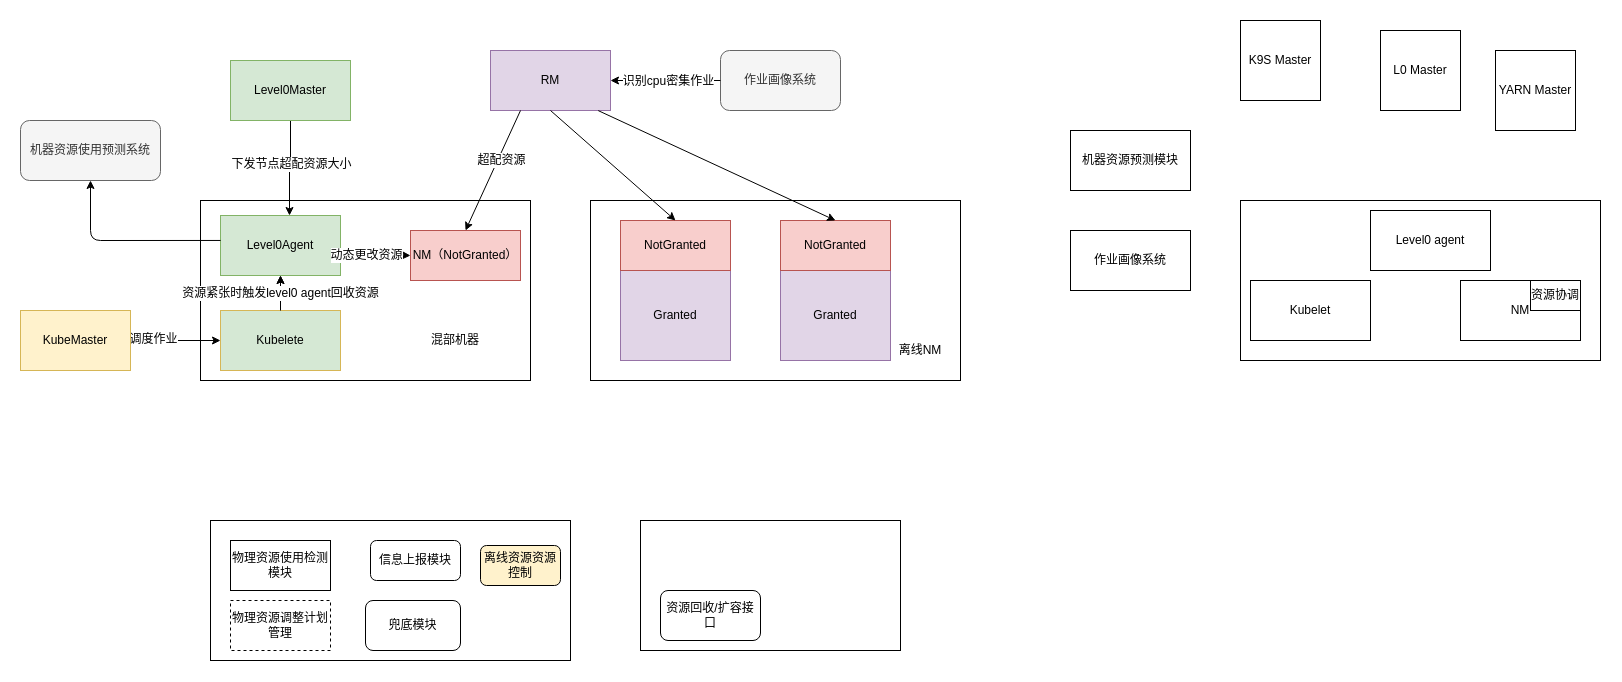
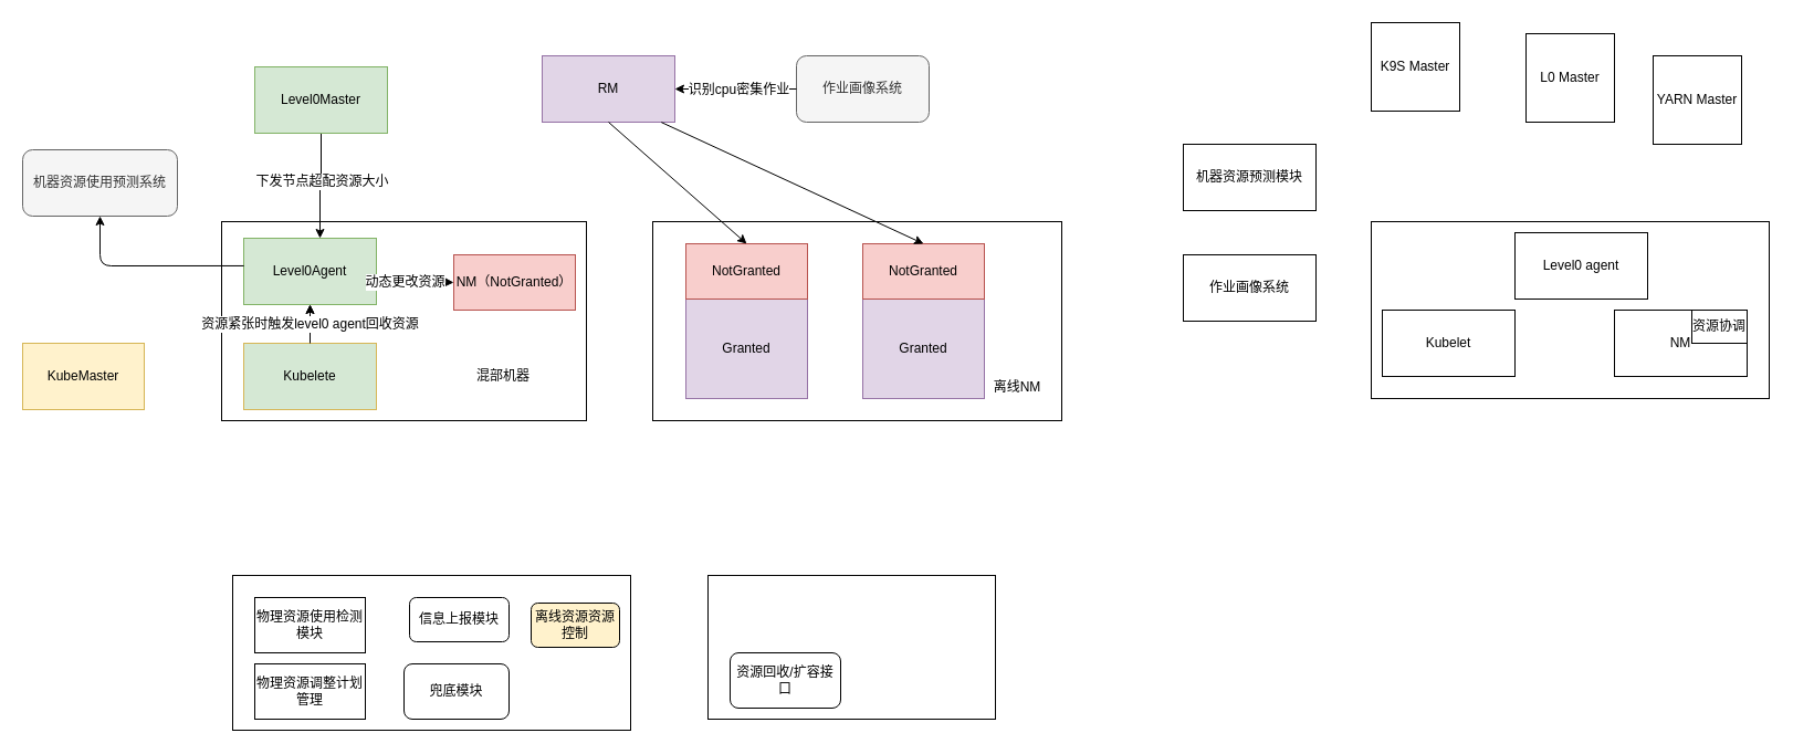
- <mxCell id="45" value="机器资源使用预测系统" style="rounded=1;whiteSpace=wrap;html=1;fillColor=#f5f5f5;strokeColor=#666666;fontColor=#333333;" parent="1" vertex="1"><mxGeometry x="20" y="120" width="140" height="60" as="geometry" /></mxCell>
+ <mxCell id="45" value="机器资源使用预测系统" style="rounded=1;whiteSpace=wrap;html=1;fillColor=#f5f5f5;strokeColor=#666666;fontColor=#333333;" parent="1" vertex="1"><mxGeometry x="20" y="135" width="140" height="60" as="geometry" /></mxCell>
- <mxCell id="29" value="" style="endArrow=classic;html=1;exitX=0.25;exitY=1;exitDx=0;exitDy=0;entryX=0.5;entryY=0;entryDx=0;entryDy=0;" parent="1" source="14" target="19" edge="1"><mxGeometry width="50" height="50" relative="1" as="geometry"><mxPoint x="450" y="190" as="sourcePoint" /><mxPoint x="500" y="140" as="targetPoint" /></mxGeometry></mxCell>
- <mxCell id="30" value="超配资源" style="text;html=1;align=center;verticalAlign=middle;resizable=0;points=[];labelBackgroundColor=#ffffff;" parent="29" vertex="1" connectable="0"><mxGeometry x="-0.191" y="4" relative="1" as="geometry"><mxPoint x="-1" as="offset" /></mxGeometry></mxCell>
- <mxCell id="26" style="edgeStyle=orthogonalEdgeStyle;rounded=0;orthogonalLoop=1;jettySize=auto;html=1;entryX=0;entryY=0.5;entryDx=0;entryDy=0;" parent="1" source="28" target="21" edge="1"><mxGeometry relative="1" as="geometry" /></mxCell>
- <mxCell id="27" value="调度作业" style="text;html=1;align=center;verticalAlign=middle;resizable=0;points=[];labelBackgroundColor=#ffffff;" parent="26" vertex="1" connectable="0"><mxGeometry x="-0.514" y="2" relative="1" as="geometry"><mxPoint as="offset" /></mxGeometry></mxCell>
- <mxCell id="38" value="物理资源调整计划管理" style="rounded=0;whiteSpace=wrap;html=1;dashed=1;" parent="1" vertex="1"><mxGeometry x="230" y="600" width="100" height="50" as="geometry" /></mxCell>
+ <mxCell id="38" value="物理资源调整计划管理" style="rounded=0;whiteSpace=wrap;html=1;" parent="1" vertex="1"><mxGeometry x="230" y="600" width="100" height="50" as="geometry" /></mxCell>
